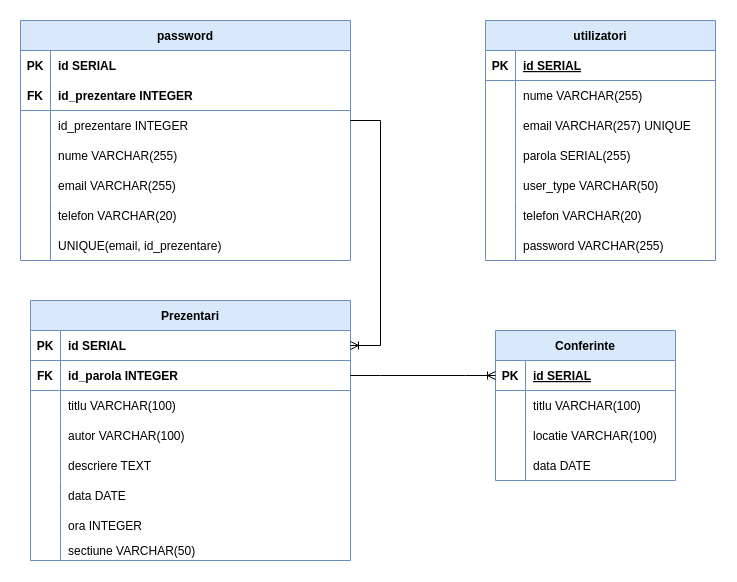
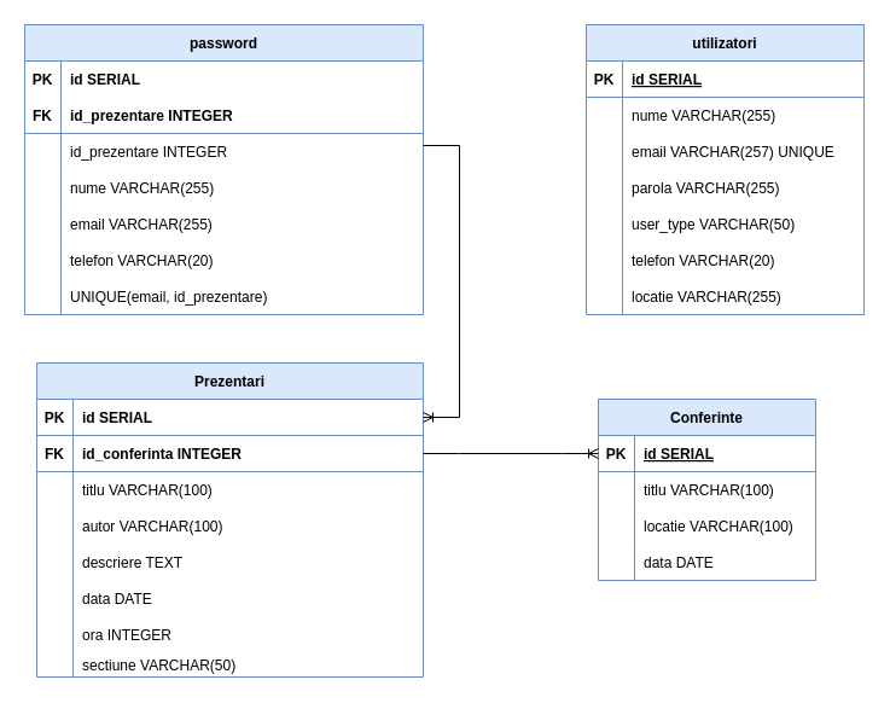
- <mxCell id="27" value="parola SERIAL(255)" style="shape=partialRectangle;overflow=hidden;connectable=0;fillColor=none;align=left;strokeColor=inherit;top=0;left=0;bottom=0;right=0;spacingLeft=6;" vertex="1" parent="25"><mxGeometry x="30" width="200" height="30" as="geometry"><mxRectangle width="200" height="30" as="alternateBounds" /></mxGeometry></mxCell>
+ <mxCell id="27" value="parola VARCHAR(255)" style="shape=partialRectangle;overflow=hidden;connectable=0;fillColor=none;align=left;strokeColor=inherit;top=0;left=0;bottom=0;right=0;spacingLeft=6;" vertex="1" parent="25"><mxGeometry x="30" width="200" height="30" as="geometry"><mxRectangle width="200" height="30" as="alternateBounds" /></mxGeometry></mxCell>
- <mxCell id="36" value="password VARCHAR(255)" style="shape=partialRectangle;overflow=hidden;connectable=0;fillColor=none;align=left;strokeColor=inherit;top=0;left=0;bottom=0;right=0;spacingLeft=6;" vertex="1" parent="34"><mxGeometry x="30" width="200" height="30" as="geometry"><mxRectangle width="200" height="30" as="alternateBounds" /></mxGeometry></mxCell>
+ <mxCell id="36" value="locatie VARCHAR(255)" style="shape=partialRectangle;overflow=hidden;connectable=0;fillColor=none;align=left;strokeColor=inherit;top=0;left=0;bottom=0;right=0;spacingLeft=6;" vertex="1" parent="34"><mxGeometry x="30" width="200" height="30" as="geometry"><mxRectangle width="200" height="30" as="alternateBounds" /></mxGeometry></mxCell>
- <mxCell id="43" value="id_parola INTEGER" style="shape=partialRectangle;overflow=hidden;connectable=0;fillColor=none;align=left;strokeColor=inherit;top=0;left=0;bottom=0;right=0;spacingLeft=6;fontStyle=1;" vertex="1" parent="41"><mxGeometry x="30" width="290" height="30" as="geometry"><mxRectangle width="290" height="30" as="alternateBounds" /></mxGeometry></mxCell>
+ <mxCell id="43" value="id_conferinta INTEGER" style="shape=partialRectangle;overflow=hidden;connectable=0;fillColor=none;align=left;strokeColor=inherit;top=0;left=0;bottom=0;right=0;spacingLeft=6;fontStyle=1;" vertex="1" parent="41"><mxGeometry x="30" width="290" height="30" as="geometry"><mxRectangle width="290" height="30" as="alternateBounds" /></mxGeometry></mxCell>
